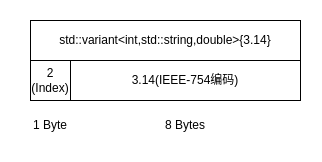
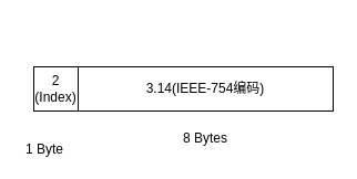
- <mxCell id="2" value="std::variant&amp;lt;int,std::string,double&amp;gt;{3.14}" style="rounded=0;whiteSpace=wrap;html=1;fillColor=none;" vertex="1" parent="1"><mxGeometry x="30" y="20" width="270" height="40" as="geometry" /></mxCell>
- <mxCell id="6" value="1 Byte" style="text;html=1;strokeColor=none;fillColor=none;align=center;verticalAlign=middle;whiteSpace=wrap;rounded=0;" vertex="1" parent="1"><mxGeometry x="20" y="110" width="60" height="30" as="geometry" /></mxCell>
+ <mxCell id="6" value="1 Byte" style="text;html=1;strokeColor=none;fillColor=none;align=center;verticalAlign=middle;whiteSpace=wrap;rounded=0;" vertex="1" parent="1"><mxGeometry x="10" y="120" width="60" height="30" as="geometry" /></mxCell>
